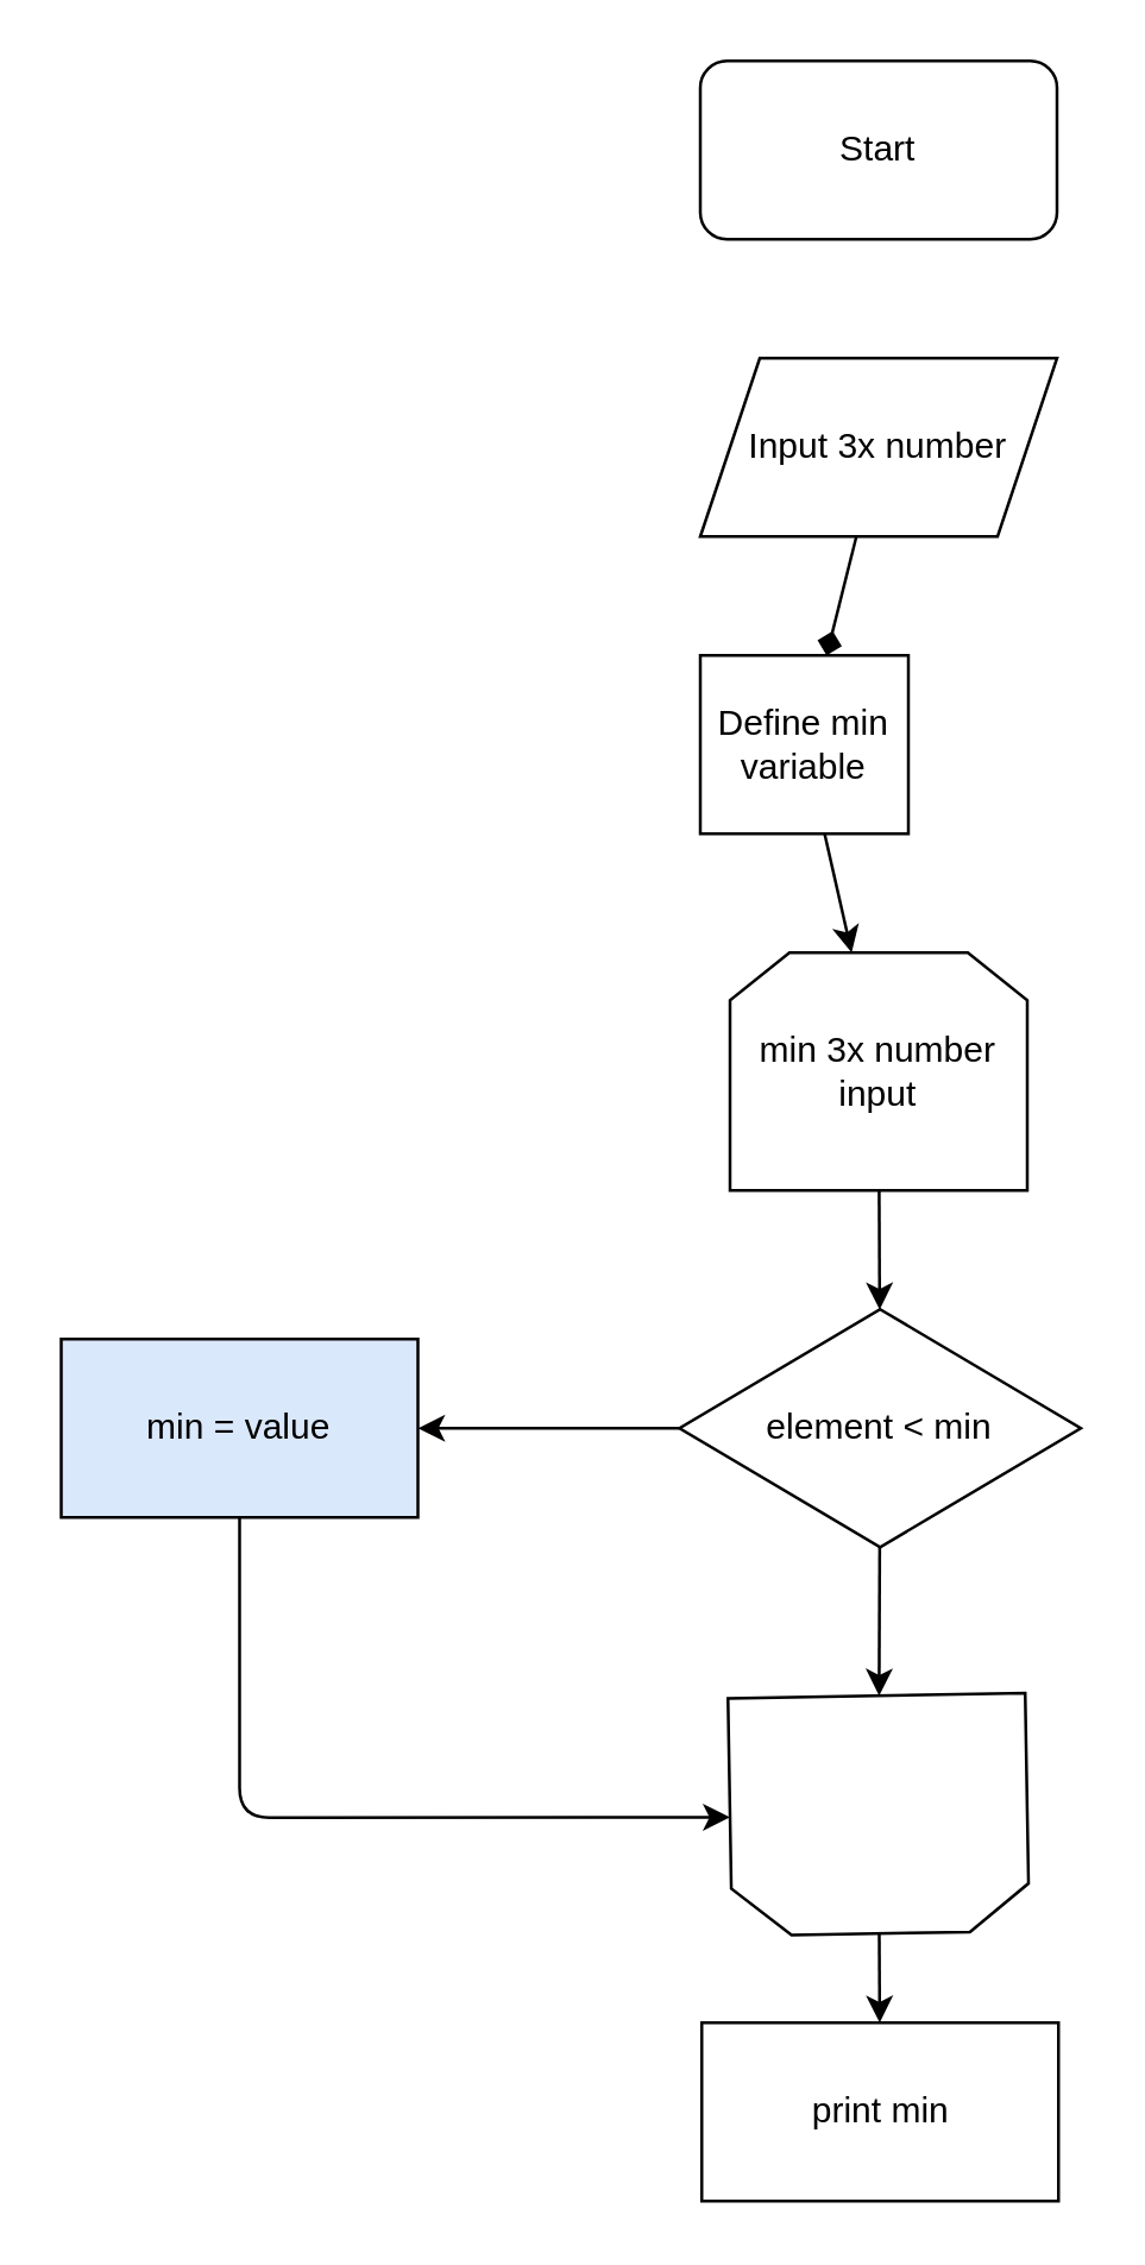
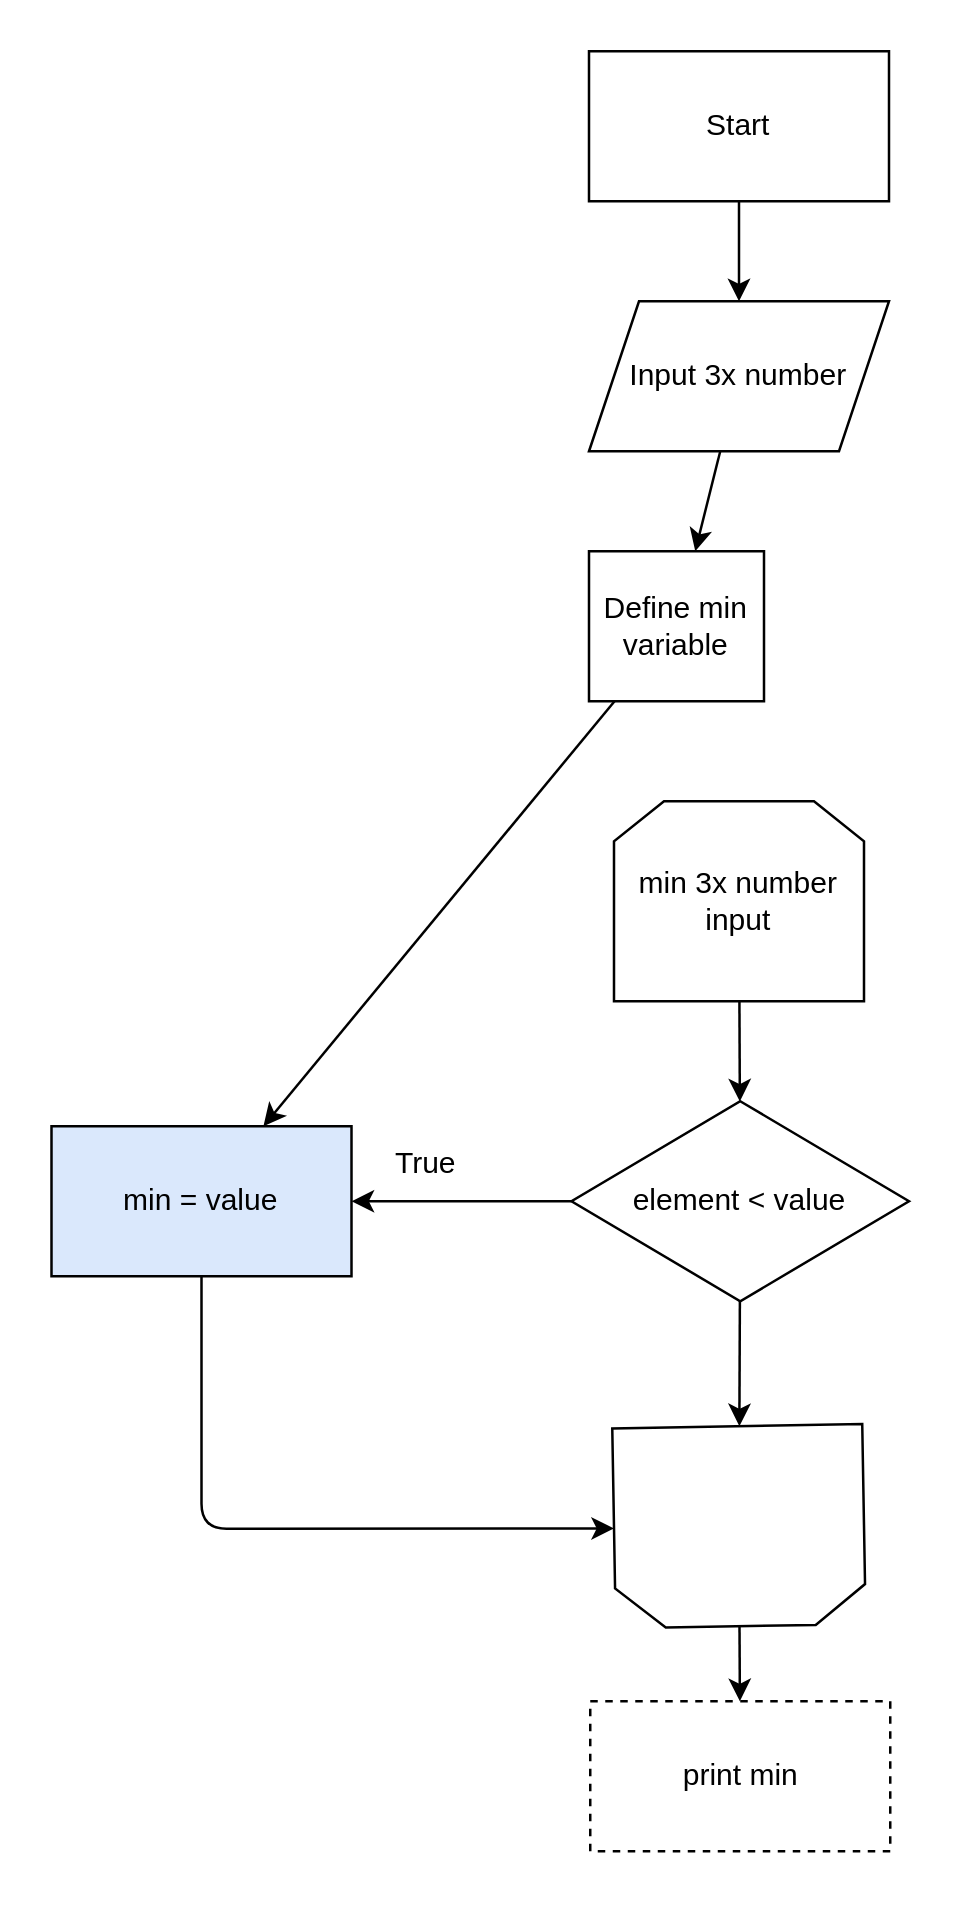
- <mxCell id="3" value="Start" style="rounded=1;whiteSpace=wrap;html=1;" vertex="1" parent="1"><mxGeometry x="235" y="20" width="120" height="60" as="geometry" /></mxCell>
+ <mxCell id="3" value="Start" style="whiteSpace=wrap;html=1;rounded=0;" vertex="1" parent="1"><mxGeometry x="235" y="20" width="120" height="60" as="geometry" /></mxCell>
+ <mxCell id="2" value="" style="edgeStyle=none;html=1;" edge="1" parent="1" source="3" target="5"><mxGeometry relative="1" as="geometry" /></mxCell>
- <mxCell id="4" value="" style="edgeStyle=none;html=1;endArrow=diamond;" edge="1" parent="1" source="5" target="7"><mxGeometry relative="1" as="geometry" /></mxCell>
+ <mxCell id="4" value="" style="edgeStyle=none;html=1;" edge="1" parent="1" source="5" target="7"><mxGeometry relative="1" as="geometry" /></mxCell>
- <mxCell id="6" value="" style="edgeStyle=none;html=1;" edge="1" parent="1" source="7" target="9"><mxGeometry relative="1" as="geometry" /></mxCell>
+ <mxCell id="6" value="" style="edgeStyle=none;html=1;" edge="1" parent="1" source="7" target="11"><mxGeometry relative="1" as="geometry" /></mxCell>
+ <mxCell id="16" value="True" style="text;html=1;strokeColor=none;fillColor=none;align=center;verticalAlign=middle;whiteSpace=wrap;rounded=0;" vertex="1" parent="1"><mxGeometry x="140" y="450" width="60" height="30" as="geometry" /></mxCell>
- <mxCell id="14" value="element &amp;lt; min" style="rhombus;whiteSpace=wrap;html=1;" vertex="1" parent="1"><mxGeometry x="228" y="440" width="135" height="80" as="geometry" /></mxCell>
+ <mxCell id="14" value="element &amp;lt; value" style="rhombus;whiteSpace=wrap;html=1;" vertex="1" parent="1"><mxGeometry x="228" y="440" width="135" height="80" as="geometry" /></mxCell>
- <mxCell id="15" value="print min" style="rounded=0;whiteSpace=wrap;html=1;" vertex="1" parent="1"><mxGeometry x="235.5" y="680" width="120" height="60" as="geometry" /></mxCell>
+ <mxCell id="15" value="print min" style="rounded=0;whiteSpace=wrap;html=1;dashed=1;" vertex="1" parent="1"><mxGeometry x="235.5" y="680" width="120" height="60" as="geometry" /></mxCell>
